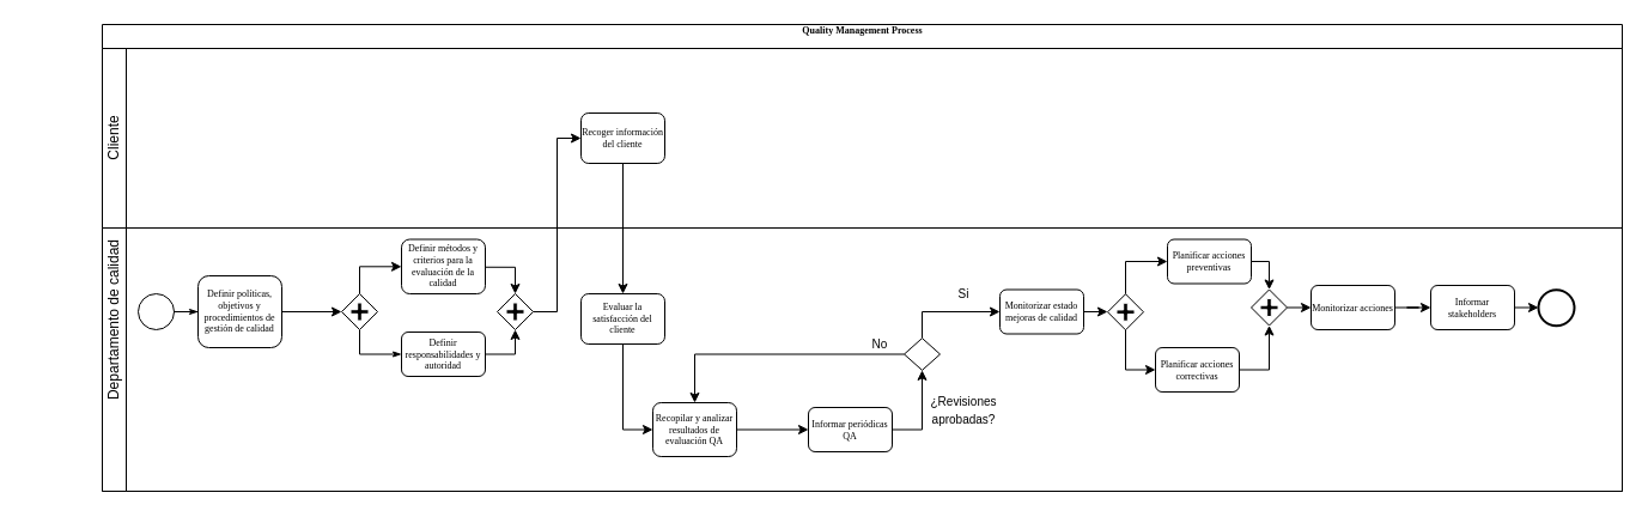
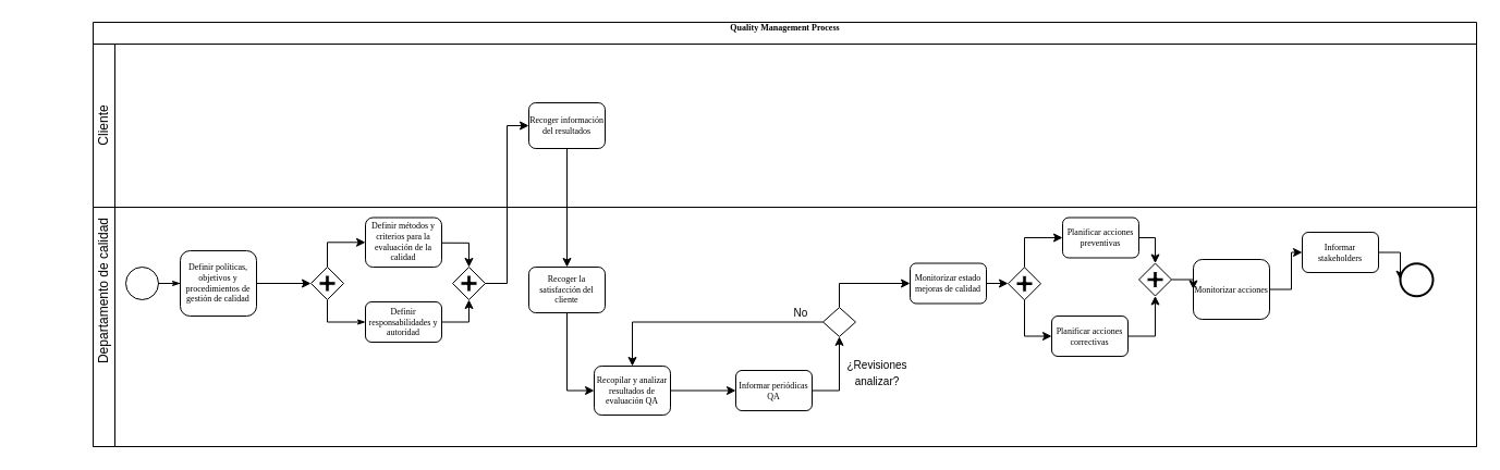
- <mxCell id="5" value="Recoger información del cliente" style="rounded=1;whiteSpace=wrap;html=1;shadow=0;labelBackgroundColor=none;strokeWidth=1;fontFamily=Verdana;fontSize=8;align=center;" vertex="1" parent="3"><mxGeometry x="400" y="54" width="70" height="42" as="geometry" /></mxCell>
+ <mxCell id="5" value="Recoger información del resultados" style="rounded=1;whiteSpace=wrap;html=1;shadow=0;labelBackgroundColor=none;strokeWidth=1;fontFamily=Verdana;fontSize=8;align=center;" vertex="1" parent="3"><mxGeometry x="400" y="54" width="70" height="42" as="geometry" /></mxCell>
- <mxCell id="48" value="Si" style="text;html=1;strokeColor=none;fillColor=none;align=center;verticalAlign=middle;whiteSpace=wrap;rounded=0;fontSize=10;" vertex="1" parent="8"><mxGeometry x="690" y="40" width="60" height="30" as="geometry" /></mxCell>
- <mxCell id="31" value="Monitorizar acciones" style="rounded=1;whiteSpace=wrap;html=1;shadow=0;labelBackgroundColor=none;strokeWidth=1;fontFamily=Verdana;fontSize=8;align=center;" parent="8" vertex="1"><mxGeometry x="1010" y="48" width="70" height="37" as="geometry" /></mxCell>
+ <mxCell id="31" value="Monitorizar acciones" style="rounded=1;whiteSpace=wrap;html=1;shadow=0;labelBackgroundColor=none;strokeWidth=1;fontFamily=Verdana;fontSize=8;align=center;" parent="8" vertex="1"><mxGeometry x="1010" y="48" width="70" height="55" as="geometry" /></mxCell>
- <mxCell id="33" value="Informar stakeholders" style="rounded=1;whiteSpace=wrap;html=1;shadow=0;labelBackgroundColor=none;strokeWidth=1;fontFamily=Verdana;fontSize=8;align=center;" parent="8" vertex="1"><mxGeometry x="1110" y="48" width="70" height="37" as="geometry" /></mxCell>
+ <mxCell id="33" value="Informar stakeholders" style="rounded=1;whiteSpace=wrap;html=1;shadow=0;labelBackgroundColor=none;strokeWidth=1;fontFamily=Verdana;fontSize=8;align=center;" parent="8" vertex="1"><mxGeometry x="1110" y="23" width="70" height="37" as="geometry" /></mxCell>
- <mxCell id="42" value="Evaluar la satisfacción del cliente" style="rounded=1;whiteSpace=wrap;html=1;shadow=0;labelBackgroundColor=none;strokeWidth=1;fontFamily=Verdana;fontSize=8;align=center;" parent="8" vertex="1"><mxGeometry x="400" y="55" width="70" height="42" as="geometry" /></mxCell>
+ <mxCell id="42" value="Recoger la satisfacción del cliente" style="rounded=1;whiteSpace=wrap;html=1;shadow=0;labelBackgroundColor=none;strokeWidth=1;fontFamily=Verdana;fontSize=8;align=center;" parent="8" vertex="1"><mxGeometry x="400" y="55" width="70" height="42" as="geometry" /></mxCell>
- <mxCell id="47" value="&lt;font style=&quot;font-size: 10px&quot;&gt;¿Revisiones aprobadas?&lt;/font&gt;" style="text;html=1;strokeColor=none;fillColor=none;align=center;verticalAlign=middle;whiteSpace=wrap;rounded=0;" vertex="1" parent="8"><mxGeometry x="690" y="137" width="60" height="30" as="geometry" /></mxCell>
+ <mxCell id="47" value="&lt;font style=&quot;font-size: 10px&quot;&gt;¿Revisiones analizar?&lt;/font&gt;" style="text;html=1;strokeColor=none;fillColor=none;align=center;verticalAlign=middle;whiteSpace=wrap;rounded=0;" vertex="1" parent="8"><mxGeometry x="690" y="137" width="60" height="30" as="geometry" /></mxCell>
